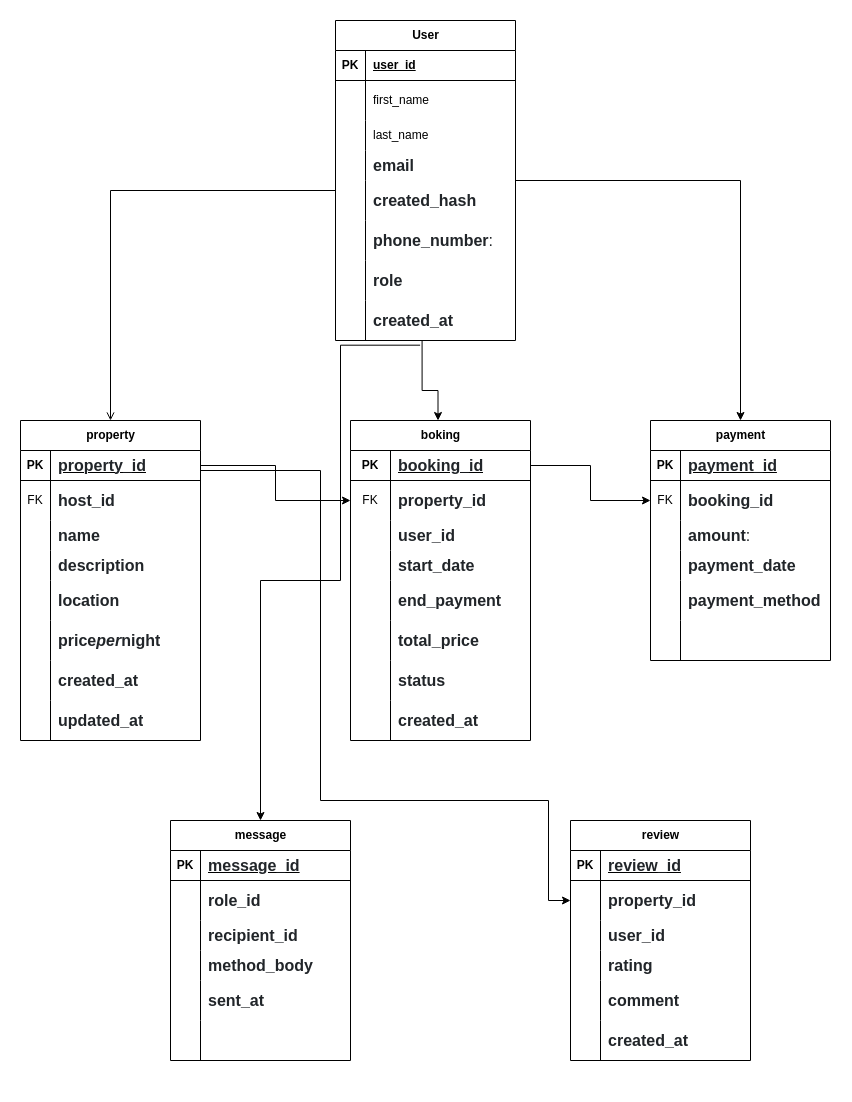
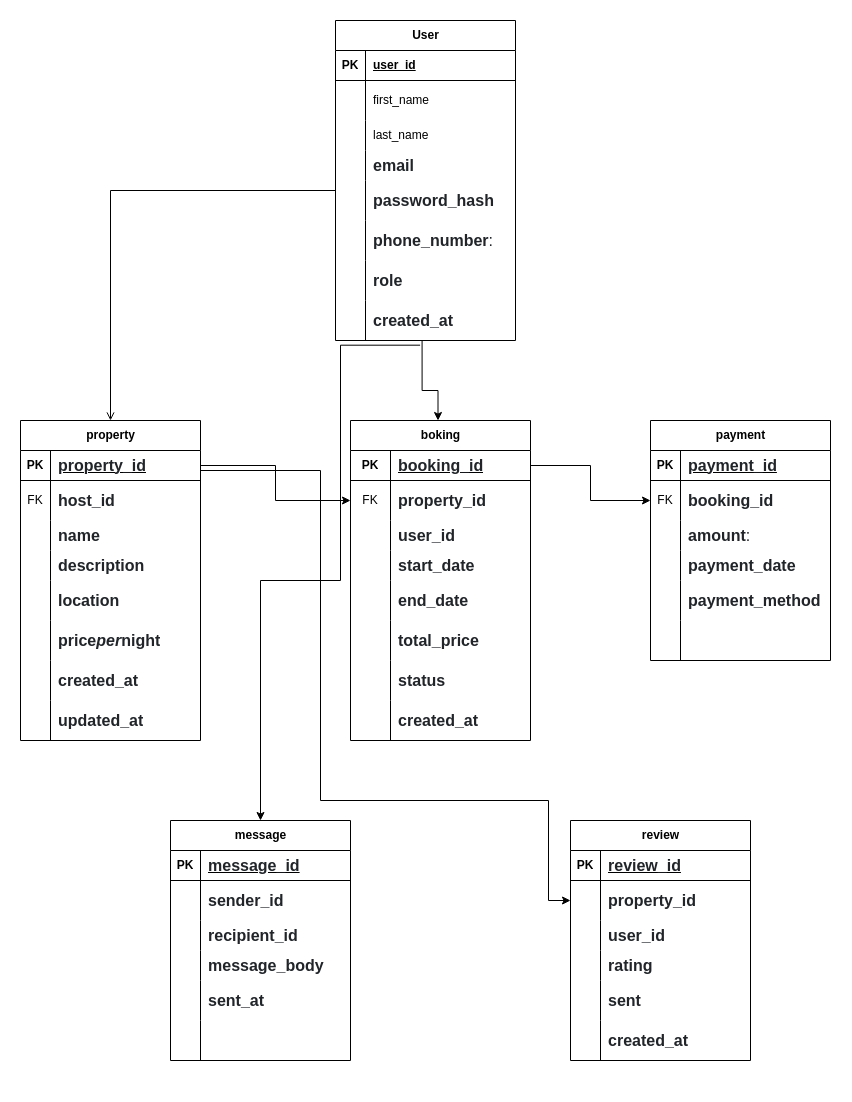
- <mxCell id="3" style="edgeStyle=orthogonalEdgeStyle;rounded=0;orthogonalLoop=1;jettySize=auto;html=1;" parent="1" source="6" target="83" edge="1"><mxGeometry relative="1" as="geometry" /></mxCell>
- <mxCell id="21" value="&lt;span style=&quot;box-sizing: border-box; font-weight: bolder; color: rgb(33, 37, 41); font-family: Poppins, sans-serif; font-size: 16px; background-color: rgb(255, 255, 255);&quot;&gt;created_hash&lt;/span&gt;" style="shape=partialRectangle;connectable=0;fillColor=none;top=0;left=0;bottom=0;right=0;align=left;spacingLeft=6;overflow=hidden;whiteSpace=wrap;html=1;" parent="19" vertex="1"><mxGeometry x="30" width="150" height="40" as="geometry"><mxRectangle width="150" height="40" as="alternateBounds" /></mxGeometry></mxCell>
+ <mxCell id="21" value="&lt;span style=&quot;box-sizing: border-box; font-weight: bolder; color: rgb(33, 37, 41); font-family: Poppins, sans-serif; font-size: 16px; background-color: rgb(255, 255, 255);&quot;&gt;password_hash&lt;/span&gt;" style="shape=partialRectangle;connectable=0;fillColor=none;top=0;left=0;bottom=0;right=0;align=left;spacingLeft=6;overflow=hidden;whiteSpace=wrap;html=1;" parent="19" vertex="1"><mxGeometry x="30" width="150" height="40" as="geometry"><mxRectangle width="150" height="40" as="alternateBounds" /></mxGeometry></mxCell>
- <mxCell id="73" value="&lt;span style=&quot;box-sizing: border-box; font-weight: bolder; color: rgb(33, 37, 41); font-family: Poppins, sans-serif; font-size: 16px; background-color: rgb(255, 255, 255);&quot;&gt;end_payment&lt;/span&gt;" style="shape=partialRectangle;connectable=0;fillColor=none;top=0;left=0;bottom=0;right=0;align=left;spacingLeft=6;overflow=hidden;whiteSpace=wrap;html=1;" parent="71" vertex="1"><mxGeometry x="40" width="140" height="40" as="geometry"><mxRectangle width="140" height="40" as="alternateBounds" /></mxGeometry></mxCell>
+ <mxCell id="73" value="&lt;span style=&quot;box-sizing: border-box; font-weight: bolder; color: rgb(33, 37, 41); font-family: Poppins, sans-serif; font-size: 16px; background-color: rgb(255, 255, 255);&quot;&gt;end_date&lt;/span&gt;" style="shape=partialRectangle;connectable=0;fillColor=none;top=0;left=0;bottom=0;right=0;align=left;spacingLeft=6;overflow=hidden;whiteSpace=wrap;html=1;" parent="71" vertex="1"><mxGeometry x="40" width="140" height="40" as="geometry"><mxRectangle width="140" height="40" as="alternateBounds" /></mxGeometry></mxCell>
- <mxCell id="127" value="&lt;span style=&quot;box-sizing: border-box; font-weight: bolder; color: rgb(33, 37, 41); font-family: Poppins, sans-serif; font-size: 16px; background-color: rgb(255, 255, 255);&quot;&gt;role_id&lt;/span&gt;" style="shape=partialRectangle;connectable=0;fillColor=none;top=0;left=0;bottom=0;right=0;align=left;spacingLeft=6;overflow=hidden;whiteSpace=wrap;html=1;" parent="125" vertex="1"><mxGeometry x="30" width="150" height="40" as="geometry"><mxRectangle width="150" height="40" as="alternateBounds" /></mxGeometry></mxCell>
+ <mxCell id="127" value="&lt;span style=&quot;box-sizing: border-box; font-weight: bolder; color: rgb(33, 37, 41); font-family: Poppins, sans-serif; font-size: 16px; background-color: rgb(255, 255, 255);&quot;&gt;sender_id&lt;/span&gt;" style="shape=partialRectangle;connectable=0;fillColor=none;top=0;left=0;bottom=0;right=0;align=left;spacingLeft=6;overflow=hidden;whiteSpace=wrap;html=1;" parent="125" vertex="1"><mxGeometry x="30" width="150" height="40" as="geometry"><mxRectangle width="150" height="40" as="alternateBounds" /></mxGeometry></mxCell>
- <mxCell id="133" value="&lt;span style=&quot;box-sizing: border-box; font-weight: bolder; color: rgb(33, 37, 41); font-family: Poppins, sans-serif; font-size: 16px; background-color: rgb(255, 255, 255);&quot;&gt;method_body&lt;/span&gt;" style="shape=partialRectangle;connectable=0;fillColor=none;top=0;left=0;bottom=0;right=0;align=left;spacingLeft=6;overflow=hidden;whiteSpace=wrap;html=1;" parent="131" vertex="1"><mxGeometry x="30" width="150" height="30" as="geometry"><mxRectangle width="150" height="30" as="alternateBounds" /></mxGeometry></mxCell>
+ <mxCell id="133" value="&lt;span style=&quot;box-sizing: border-box; font-weight: bolder; color: rgb(33, 37, 41); font-family: Poppins, sans-serif; font-size: 16px; background-color: rgb(255, 255, 255);&quot;&gt;message_body&lt;/span&gt;" style="shape=partialRectangle;connectable=0;fillColor=none;top=0;left=0;bottom=0;right=0;align=left;spacingLeft=6;overflow=hidden;whiteSpace=wrap;html=1;" parent="131" vertex="1"><mxGeometry x="30" width="150" height="30" as="geometry"><mxRectangle width="150" height="30" as="alternateBounds" /></mxGeometry></mxCell>
- <mxCell id="117" value="&lt;span style=&quot;box-sizing: border-box; font-weight: bolder; color: rgb(33, 37, 41); font-family: Poppins, sans-serif; font-size: 16px; background-color: rgb(255, 255, 255);&quot;&gt;comment&lt;/span&gt;" style="shape=partialRectangle;connectable=0;fillColor=none;top=0;left=0;bottom=0;right=0;align=left;spacingLeft=6;overflow=hidden;whiteSpace=wrap;html=1;" parent="115" vertex="1"><mxGeometry x="30" width="150" height="40" as="geometry"><mxRectangle width="150" height="40" as="alternateBounds" /></mxGeometry></mxCell>
+ <mxCell id="117" value="&lt;span style=&quot;box-sizing: border-box; font-weight: bolder; color: rgb(33, 37, 41); font-family: Poppins, sans-serif; font-size: 16px; background-color: rgb(255, 255, 255);&quot;&gt;sent&lt;/span&gt;" style="shape=partialRectangle;connectable=0;fillColor=none;top=0;left=0;bottom=0;right=0;align=left;spacingLeft=6;overflow=hidden;whiteSpace=wrap;html=1;" parent="115" vertex="1"><mxGeometry x="30" width="150" height="40" as="geometry"><mxRectangle width="150" height="40" as="alternateBounds" /></mxGeometry></mxCell>
